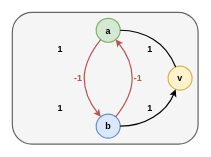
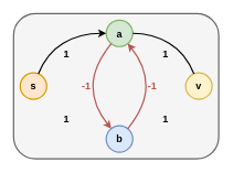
+ <mxCell id="9" value="" style="curved=1;endArrow=classic;html=1;rounded=0;strokeWidth=2;" edge="1" parent="1" source="3" target="4"><mxGeometry width="50" height="50" relative="1" as="geometry"><mxPoint x="60" y="370" as="sourcePoint" /><mxPoint x="110" y="320" as="targetPoint" /><Array as="points"><mxPoint x="70" y="80" /><mxPoint x="120" y="50" /></Array></mxGeometry></mxCell>
+ <mxCell id="3" value="s" style="ellipse;whiteSpace=wrap;html=1;aspect=fixed;fillColor=#ffe6cc;strokeColor=#d79b00;strokeWidth=2;fontSize=15;fontStyle=1" vertex="1" parent="1"><mxGeometry x="30" y="110" width="40" height="40" as="geometry" /></mxCell>
- <mxCell id="10" value="" style="curved=1;endArrow=classic;html=1;rounded=0;strokeWidth=2;" edge="1" parent="1" source="6" target="5"><mxGeometry width="50" height="50" relative="1" as="geometry"><mxPoint x="160" y="360" as="sourcePoint" /><mxPoint x="210" y="310" as="targetPoint" /><Array as="points"><mxPoint x="230" y="210" /><mxPoint x="280" y="180" /></Array></mxGeometry></mxCell>
